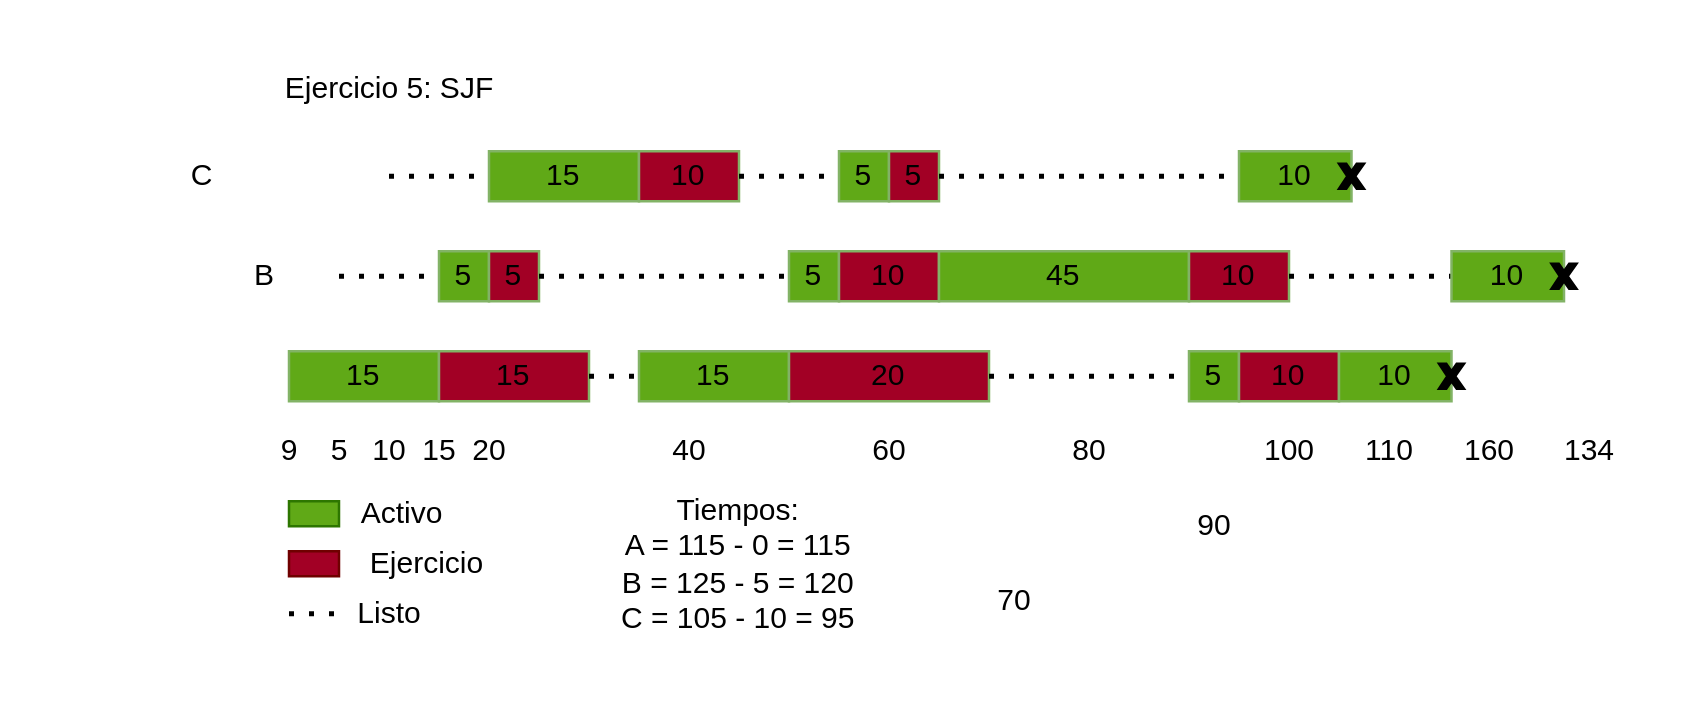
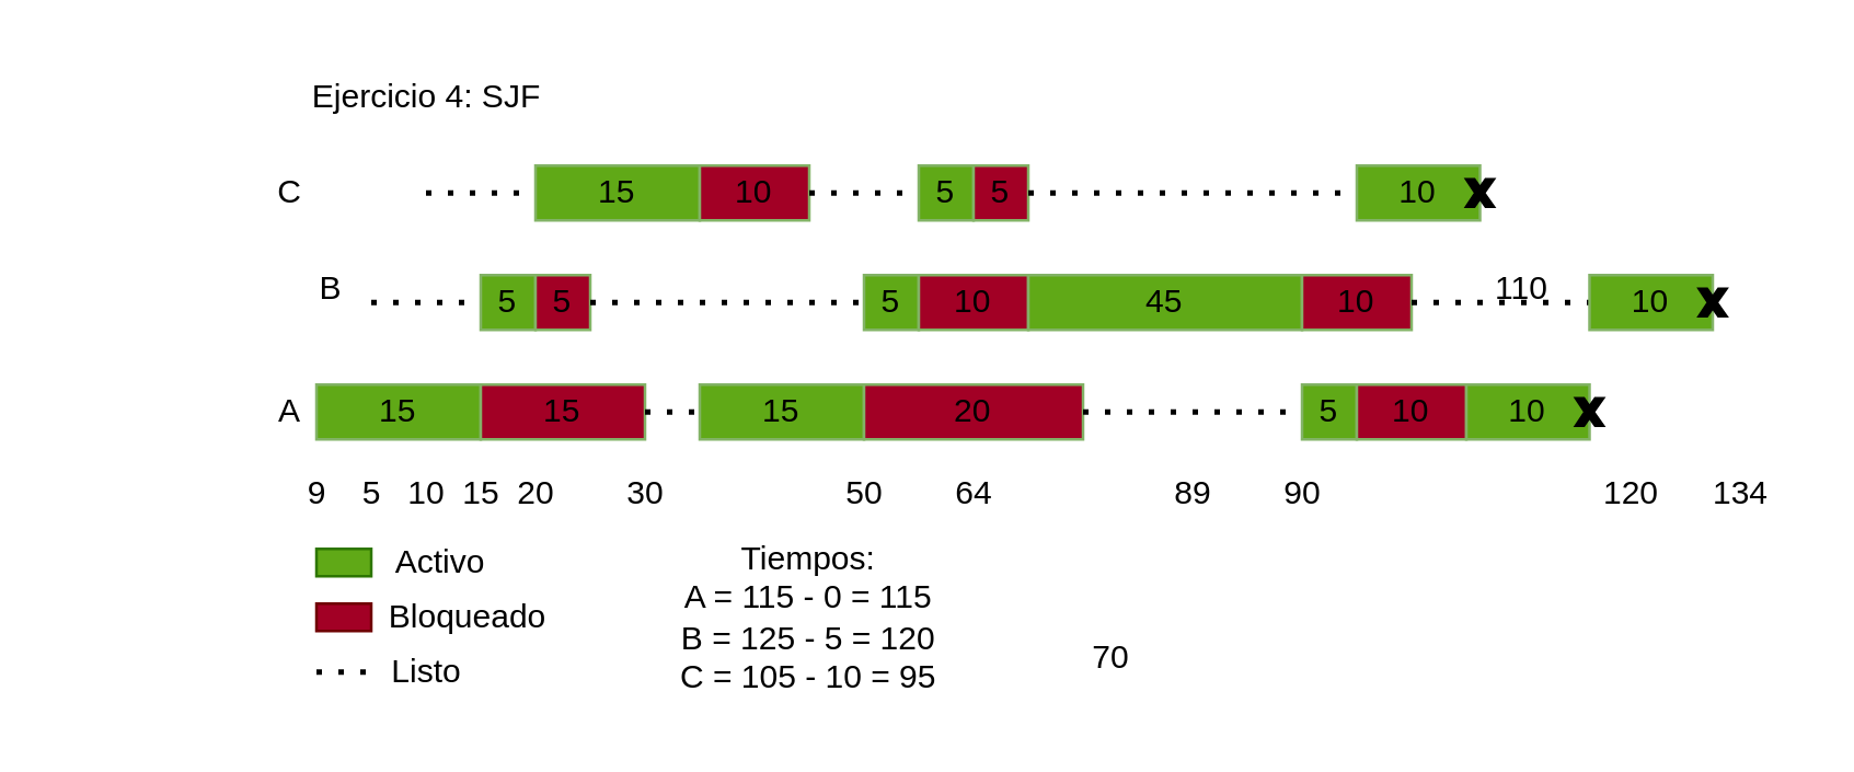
- <mxCell id="17" value="&lt;span style=&quot;white-space: pre;&quot;&gt;&#09;&lt;/span&gt;&lt;span style=&quot;white-space: pre;&quot;&gt;&#09;&lt;/span&gt;&lt;span style=&quot;white-space: pre;&quot;&gt;&#09;&lt;/span&gt;Ejercicio 5: SJF" style="text;html=1;align=center;verticalAlign=middle;resizable=0;points=[];autosize=1;strokeColor=none;fillColor=none;" parent="1" vertex="1"><mxGeometry x="20" y="20" width="190" height="30" as="geometry" /></mxCell>
+ <mxCell id="17" value="&lt;span style=&quot;white-space: pre;&quot;&gt;&#09;&lt;/span&gt;&lt;span style=&quot;white-space: pre;&quot;&gt;&#09;&lt;/span&gt;&lt;span style=&quot;white-space: pre;&quot;&gt;&#09;&lt;/span&gt;Ejercicio 4: SJF" style="text;html=1;align=center;verticalAlign=middle;resizable=0;points=[];autosize=1;strokeColor=none;fillColor=none;" parent="1" vertex="1"><mxGeometry x="20" y="20" width="190" height="30" as="geometry" /></mxCell>
- <mxCell id="2" value="C" style="text;html=1;align=center;verticalAlign=middle;resizable=0;points=[];autosize=1;strokeColor=none;fillColor=none;" parent="1" vertex="1"><mxGeometry x="70" y="60" width="20" height="20" as="geometry" /></mxCell>
+ <mxCell id="2" value="C" style="text;html=1;align=center;verticalAlign=middle;resizable=0;points=[];autosize=1;strokeColor=none;fillColor=none;" parent="1" vertex="1"><mxGeometry x="95" y="60" width="20" height="20" as="geometry" /></mxCell>
- <mxCell id="3" value="B" style="text;html=1;align=center;verticalAlign=middle;resizable=0;points=[];autosize=1;strokeColor=none;fillColor=none;" parent="1" vertex="1"><mxGeometry x="95" y="100" width="20" height="20" as="geometry" /></mxCell>
+ <mxCell id="3" value="B" style="text;html=1;align=center;verticalAlign=middle;resizable=0;points=[];autosize=1;strokeColor=none;fillColor=none;" parent="1" vertex="1"><mxGeometry x="110" y="95" width="20" height="20" as="geometry" /></mxCell>
+ <mxCell id="4" value="A" style="text;html=1;align=center;verticalAlign=middle;resizable=0;points=[];autosize=1;strokeColor=none;fillColor=none;" parent="1" vertex="1"><mxGeometry x="95" y="140" width="20" height="20" as="geometry" /></mxCell>
+ <mxCell id="7" value="30" style="text;html=1;align=center;verticalAlign=middle;resizable=0;points=[];autosize=1;strokeColor=none;fillColor=none;" parent="1" vertex="1"><mxGeometry x="220" y="170" width="30" height="20" as="geometry" /></mxCell>
- <mxCell id="8" value="40" style="text;html=1;align=center;verticalAlign=middle;resizable=0;points=[];autosize=1;strokeColor=none;fillColor=none;" parent="1" vertex="1"><mxGeometry x="260" y="170" width="30" height="20" as="geometry" /></mxCell>
+ <mxCell id="9" value="50" style="text;html=1;align=center;verticalAlign=middle;resizable=0;points=[];autosize=1;strokeColor=none;fillColor=none;" parent="1" vertex="1"><mxGeometry x="300" y="170" width="30" height="20" as="geometry" /></mxCell>
- <mxCell id="10" value="60" style="text;html=1;align=center;verticalAlign=middle;resizable=0;points=[];autosize=1;strokeColor=none;fillColor=none;" parent="1" vertex="1"><mxGeometry x="340" y="170" width="30" height="20" as="geometry" /></mxCell>
+ <mxCell id="10" value="64" style="text;html=1;align=center;verticalAlign=middle;resizable=0;points=[];autosize=1;strokeColor=none;fillColor=none;" parent="1" vertex="1"><mxGeometry x="340" y="170" width="30" height="20" as="geometry" /></mxCell>
- <mxCell id="12" value="80" style="text;html=1;align=center;verticalAlign=middle;resizable=0;points=[];autosize=1;strokeColor=none;fillColor=none;" parent="1" vertex="1"><mxGeometry x="420" y="170" width="30" height="20" as="geometry" /></mxCell>
+ <mxCell id="12" value="89" style="text;html=1;align=center;verticalAlign=middle;resizable=0;points=[];autosize=1;strokeColor=none;fillColor=none;" parent="1" vertex="1"><mxGeometry x="420" y="170" width="30" height="20" as="geometry" /></mxCell>
- <mxCell id="14" value="100" style="text;html=1;align=center;verticalAlign=middle;resizable=0;points=[];autosize=1;strokeColor=none;fillColor=none;" parent="1" vertex="1"><mxGeometry x="495" y="170" width="40" height="20" as="geometry" /></mxCell>
- <mxCell id="15" value="110" style="text;html=1;align=center;verticalAlign=middle;resizable=0;points=[];autosize=1;strokeColor=none;fillColor=none;" parent="1" vertex="1"><mxGeometry x="540" y="170" width="30" height="20" as="geometry" /></mxCell>
+ <mxCell id="15" value="110" style="text;html=1;align=center;verticalAlign=middle;resizable=0;points=[];autosize=1;strokeColor=none;fillColor=none;" parent="1" vertex="1"><mxGeometry x="540" y="95" width="30" height="20" as="geometry" /></mxCell>
- <mxCell id="16" value="160" style="text;html=1;align=center;verticalAlign=middle;resizable=0;points=[];autosize=1;strokeColor=none;fillColor=none;" parent="1" vertex="1"><mxGeometry x="575" y="170" width="40" height="20" as="geometry" /></mxCell>
+ <mxCell id="16" value="120" style="text;html=1;align=center;verticalAlign=middle;resizable=0;points=[];autosize=1;strokeColor=none;fillColor=none;" parent="1" vertex="1"><mxGeometry x="575" y="170" width="40" height="20" as="geometry" /></mxCell>
- <mxCell id="13" value="90" style="text;html=1;align=center;verticalAlign=middle;resizable=0;points=[];autosize=1;strokeColor=none;fillColor=none;" parent="1" vertex="1"><mxGeometry x="470" y="200" width="30" height="20" as="geometry" /></mxCell>
+ <mxCell id="13" value="90" style="text;html=1;align=center;verticalAlign=middle;resizable=0;points=[];autosize=1;strokeColor=none;fillColor=none;" parent="1" vertex="1"><mxGeometry x="460" y="170" width="30" height="20" as="geometry" /></mxCell>
- <mxCell id="24" value="Ejercicio" style="text;html=1;align=center;verticalAlign=middle;resizable=0;points=[];autosize=1;strokeColor=none;fillColor=none;" parent="1" vertex="1"><mxGeometry x="130" y="210" width="80" height="30" as="geometry" /></mxCell>
+ <mxCell id="24" value="Bloqueado" style="text;html=1;align=center;verticalAlign=middle;resizable=0;points=[];autosize=1;strokeColor=none;fillColor=none;" parent="1" vertex="1"><mxGeometry x="130" y="210" width="80" height="30" as="geometry" /></mxCell>
